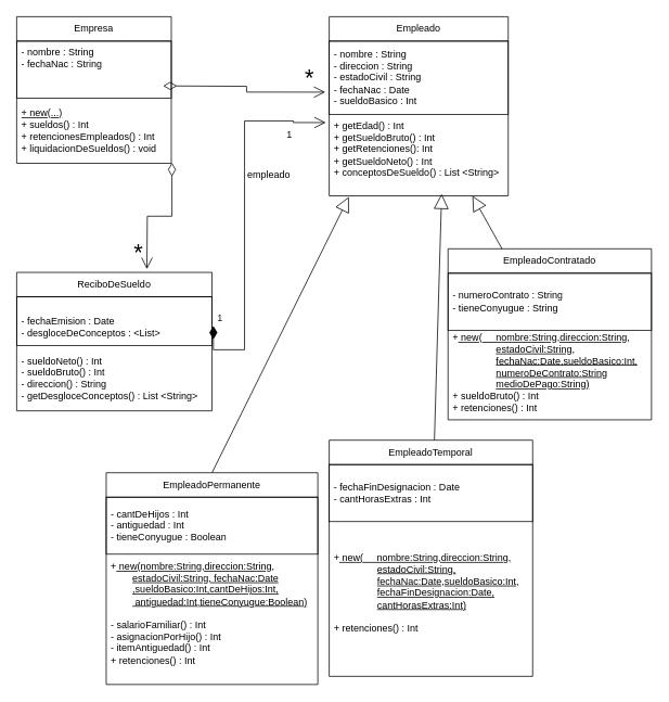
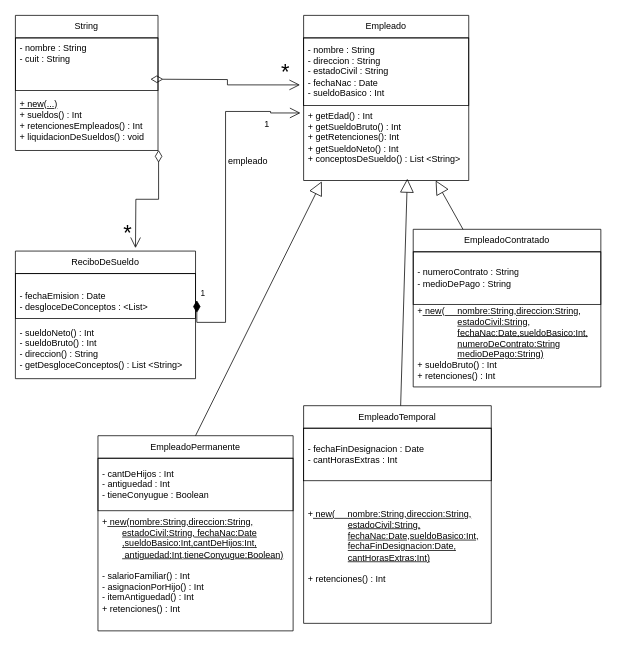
- <mxCell id="2" value="Empresa" style="swimlane;fontStyle=0;childLayout=stackLayout;horizontal=1;startSize=30;horizontalStack=0;resizeParent=1;resizeParentMax=0;resizeLast=0;collapsible=1;marginBottom=0;whiteSpace=wrap;html=1;" parent="1" vertex="1"><mxGeometry x="20" y="20" width="190" height="180" as="geometry" /></mxCell>
+ <mxCell id="2" value="String" style="swimlane;fontStyle=0;childLayout=stackLayout;horizontal=1;startSize=30;horizontalStack=0;resizeParent=1;resizeParentMax=0;resizeLast=0;collapsible=1;marginBottom=0;whiteSpace=wrap;html=1;" parent="1" vertex="1"><mxGeometry x="20" y="20" width="190" height="180" as="geometry" /></mxCell>
- <mxCell id="3" value="- nombre : String&lt;div&gt;- fechaNac : String&lt;/div&gt;&lt;div&gt;&lt;br&gt;&lt;div&gt;&lt;br&gt;&lt;/div&gt;&lt;/div&gt;" style="text;strokeColor=default;fillColor=none;align=left;verticalAlign=middle;spacingLeft=4;spacingRight=4;overflow=hidden;points=[[0,0.5],[1,0.5]];portConstraint=eastwest;rotatable=0;whiteSpace=wrap;html=1;" parent="2" vertex="1"><mxGeometry y="30" width="190" height="70" as="geometry" /></mxCell>
+ <mxCell id="3" value="- nombre : String&lt;div&gt;- cuit : String&lt;/div&gt;&lt;div&gt;&lt;br&gt;&lt;div&gt;&lt;br&gt;&lt;/div&gt;&lt;/div&gt;" style="text;strokeColor=default;fillColor=none;align=left;verticalAlign=middle;spacingLeft=4;spacingRight=4;overflow=hidden;points=[[0,0.5],[1,0.5]];portConstraint=eastwest;rotatable=0;whiteSpace=wrap;html=1;" parent="2" vertex="1"><mxGeometry y="30" width="190" height="70" as="geometry" /></mxCell>
- <mxCell id="24" value="- numeroContrato : String&lt;div&gt;- tieneConyugue : String&lt;/div&gt;" style="text;strokeColor=default;fillColor=none;align=left;verticalAlign=middle;spacingLeft=4;spacingRight=4;overflow=hidden;points=[[0,0.5],[1,0.5]];portConstraint=eastwest;rotatable=0;whiteSpace=wrap;html=1;" parent="23" vertex="1"><mxGeometry y="30" width="250" height="70" as="geometry" /></mxCell>
+ <mxCell id="24" value="- numeroContrato : String&lt;div&gt;- medioDePago : String&lt;/div&gt;" style="text;strokeColor=default;fillColor=none;align=left;verticalAlign=middle;spacingLeft=4;spacingRight=4;overflow=hidden;points=[[0,0.5],[1,0.5]];portConstraint=eastwest;rotatable=0;whiteSpace=wrap;html=1;" parent="23" vertex="1"><mxGeometry y="30" width="250" height="70" as="geometry" /></mxCell>
